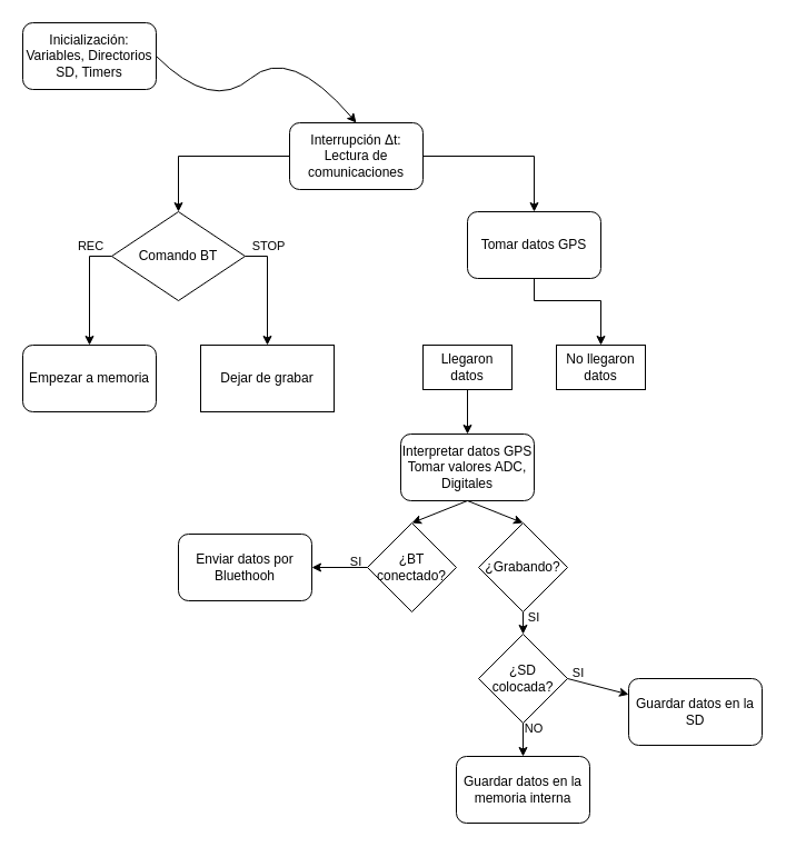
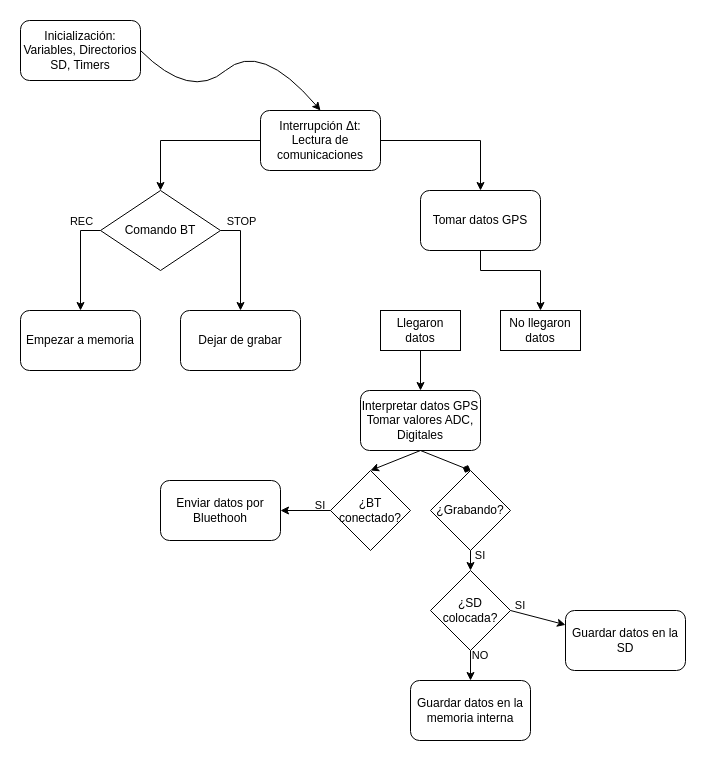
- <mxCell id="7" value="Dejar de grabar" style="whiteSpace=wrap;html=1;rounded=0;" vertex="1" parent="1"><mxGeometry x="180" y="310" width="120" height="60" as="geometry" /></mxCell>
+ <mxCell id="7" value="Dejar de grabar" style="rounded=1;whiteSpace=wrap;html=1;" vertex="1" parent="1"><mxGeometry x="180" y="310" width="120" height="60" as="geometry" /></mxCell>
- <mxCell id="29" value="" style="endArrow=classic;html=1;rounded=0;fontSize=11;exitX=0.5;exitY=1;exitDx=0;exitDy=0;entryX=0.5;entryY=0;entryDx=0;entryDy=0;" edge="1" parent="1" source="5" target="28"><mxGeometry width="50" height="50" relative="1" as="geometry"><mxPoint x="630" y="420" as="sourcePoint" /><mxPoint x="680" y="370" as="targetPoint" /></mxGeometry></mxCell>
+ <mxCell id="29" value="" style="endArrow=diamond;html=1;rounded=0;fontSize=11;exitX=0.5;exitY=1;exitDx=0;exitDy=0;entryX=0.5;entryY=0;entryDx=0;entryDy=0;" edge="1" parent="1" source="5" target="28"><mxGeometry width="50" height="50" relative="1" as="geometry"><mxPoint x="630" y="420" as="sourcePoint" /><mxPoint x="680" y="370" as="targetPoint" /></mxGeometry></mxCell>
